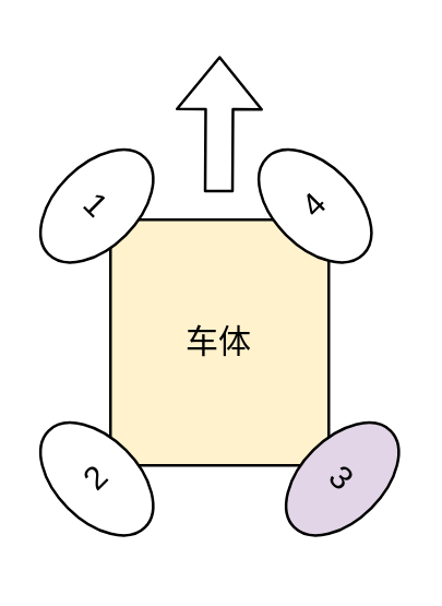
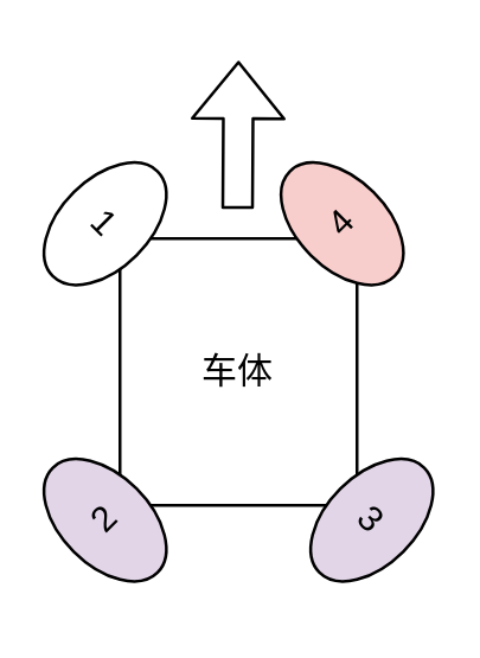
- <mxCell id="7" value="4" style="ellipse;whiteSpace=wrap;html=1;rotation=-45;" vertex="1" parent="1"><mxGeometry x="100" y="50" width="30" height="50" as="geometry" /></mxCell>
+ <mxCell id="7" value="4" style="ellipse;whiteSpace=wrap;html=1;rotation=-45;fillColor=#f8cecc;" vertex="1" parent="1"><mxGeometry x="100" y="50" width="30" height="50" as="geometry" /></mxCell>
- <mxCell id="2" value="车体" style="rounded=0;whiteSpace=wrap;html=1;fillColor=#fff2cc;" parent="1" vertex="1"><mxGeometry x="40" y="80" width="80" height="90" as="geometry" /></mxCell>
+ <mxCell id="2" value="车体" style="rounded=0;whiteSpace=wrap;html=1;" parent="1" vertex="1"><mxGeometry x="40" y="80" width="80" height="90" as="geometry" /></mxCell>
- <mxCell id="6" value="2" style="ellipse;whiteSpace=wrap;html=1;rotation=-45;" vertex="1" parent="1"><mxGeometry x="20" y="150" width="30" height="50" as="geometry" /></mxCell>
+ <mxCell id="6" value="2" style="ellipse;whiteSpace=wrap;html=1;rotation=-45;fillColor=#e1d5e7;" vertex="1" parent="1"><mxGeometry x="20" y="150" width="30" height="50" as="geometry" /></mxCell>
